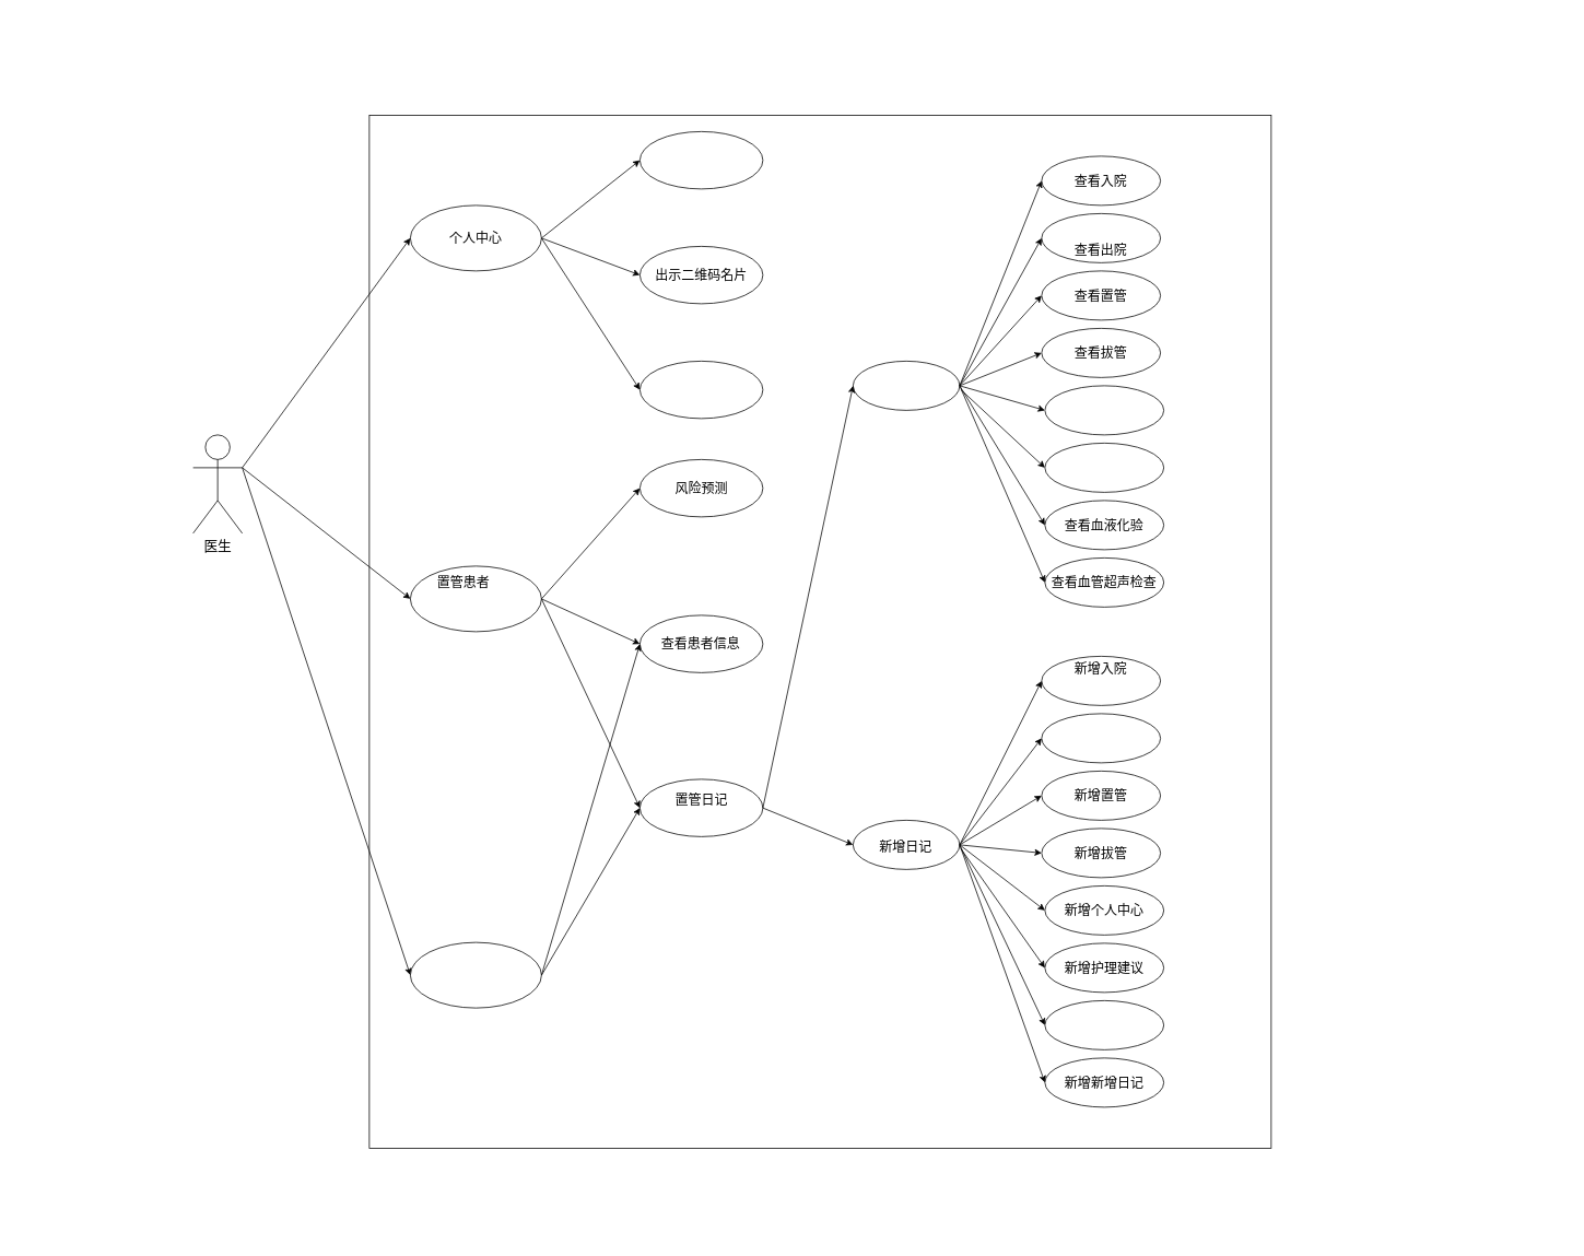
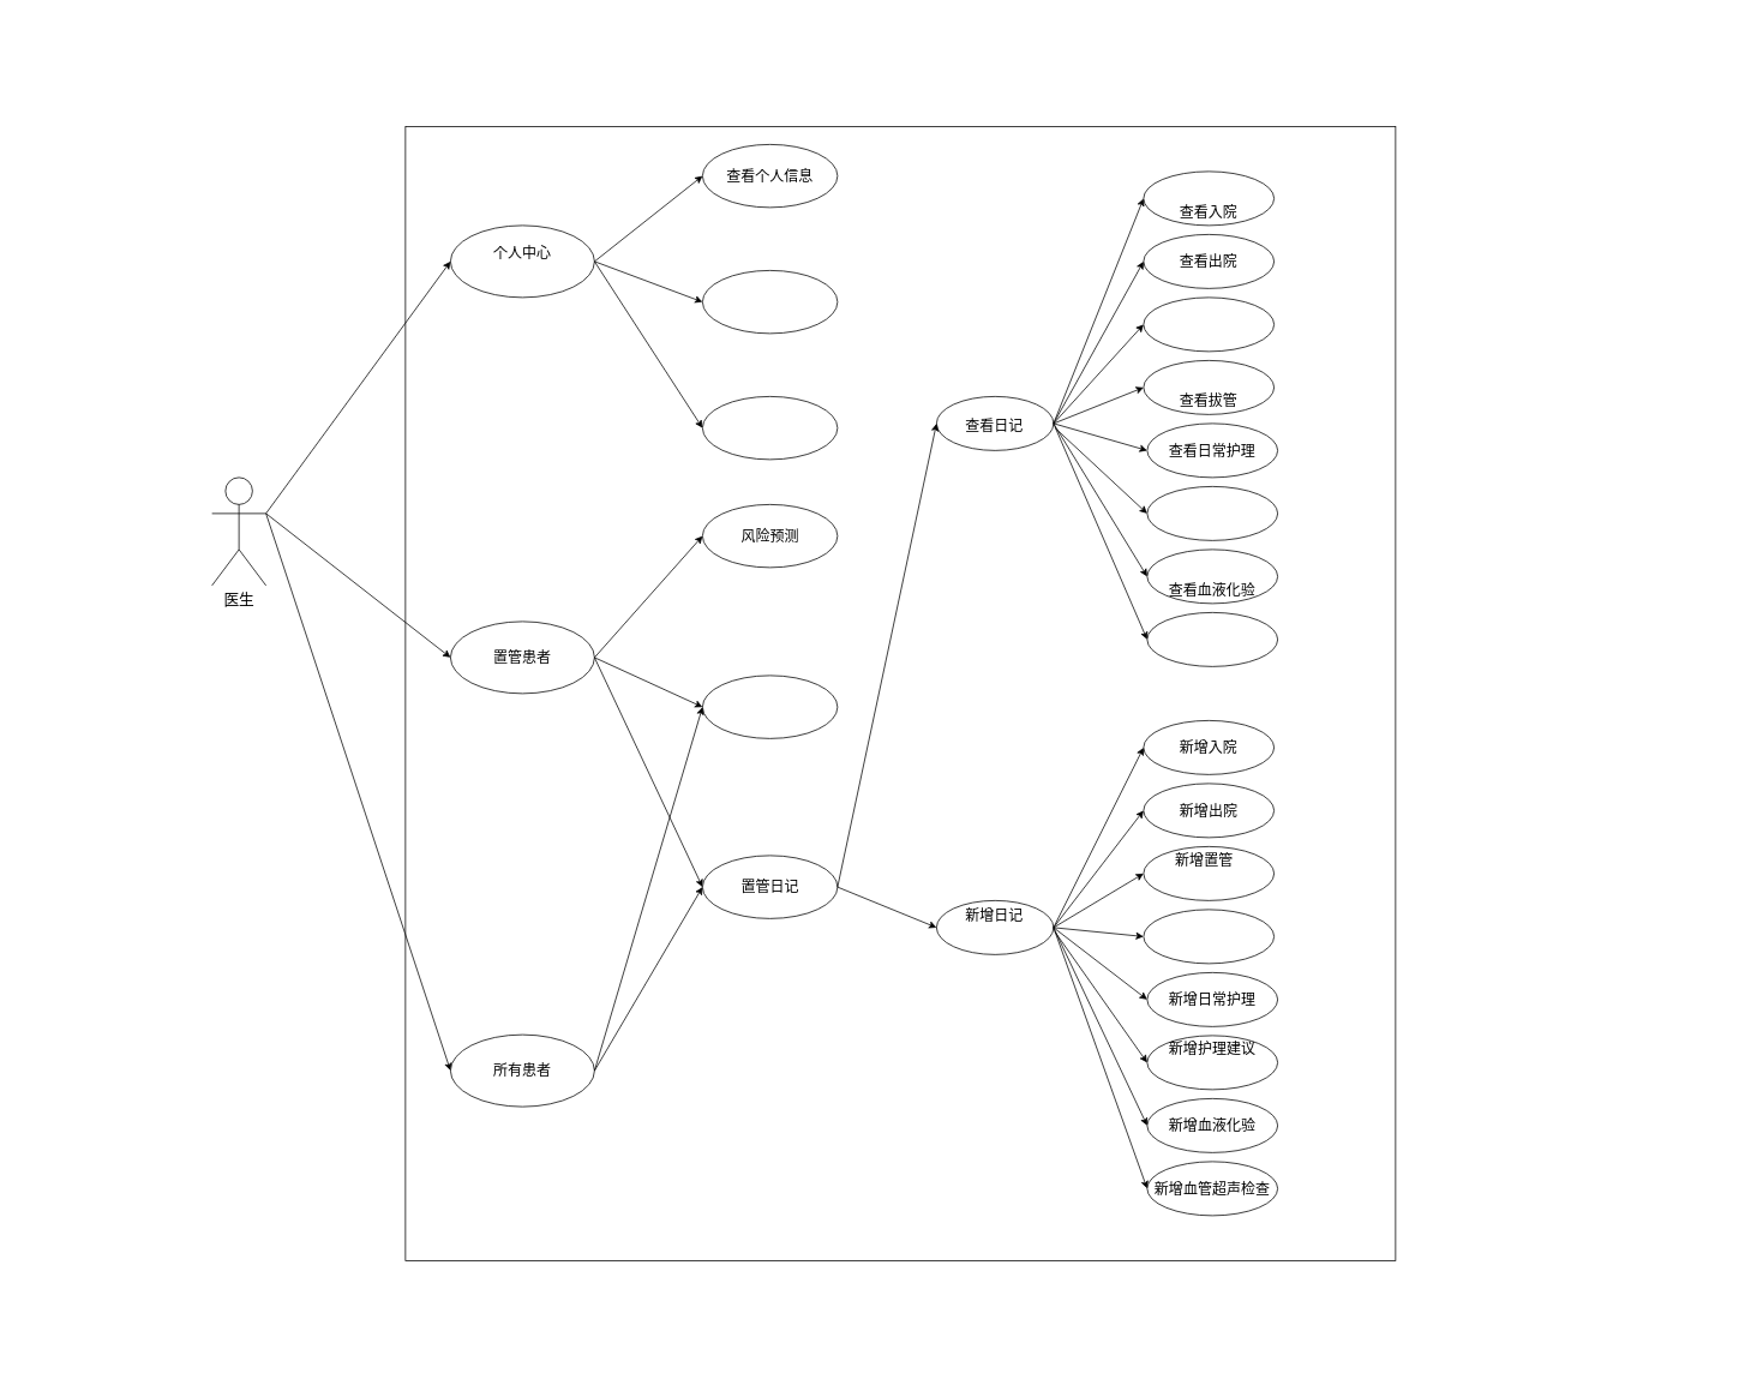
+ <mxCell id="105" value="&lt;span style=&quot;font-size: 16px;&quot;&gt;查看个人信息&lt;/span&gt;" style="text;html=1;align=center;verticalAlign=middle;whiteSpace=wrap;rounded=0;" vertex="1" parent="103"><mxGeometry x="25.781" y="21.875" width="98.438" height="26.25" as="geometry" /></mxCell>
- <mxCell id="27" value="&lt;span style=&quot;font-size: 16px;&quot;&gt;查看入院&lt;/span&gt;" style="text;html=1;align=center;verticalAlign=middle;whiteSpace=wrap;rounded=0;" parent="25" vertex="1"><mxGeometry x="7.02" y="18.75" width="130.96" height="22.5" as="geometry" /></mxCell>
+ <mxCell id="27" value="&lt;span style=&quot;font-size: 16px;&quot;&gt;查看入院&lt;/span&gt;" style="text;html=1;align=center;verticalAlign=middle;whiteSpace=wrap;rounded=0;" parent="25" vertex="1"><mxGeometry x="7.02" y="33.75" width="130.96" height="22.5" as="geometry" /></mxCell>
- <mxCell id="101" value="&lt;span style=&quot;font-size: 16px;&quot;&gt;个人中心&lt;/span&gt;" style="text;html=1;align=center;verticalAlign=middle;whiteSpace=wrap;rounded=0;" vertex="1" parent="99"><mxGeometry x="35" y="25" width="90" height="30" as="geometry" /></mxCell>
+ <mxCell id="101" value="&lt;span style=&quot;font-size: 16px;&quot;&gt;个人中心&lt;/span&gt;" style="text;html=1;align=center;verticalAlign=middle;whiteSpace=wrap;rounded=0;" vertex="1" parent="99"><mxGeometry x="35" y="15" width="90" height="30" as="geometry" /></mxCell>
- <mxCell id="31" value="&lt;span style=&quot;font-size: 16px;&quot;&gt;查看出院&lt;/span&gt;" style="text;html=1;align=center;verticalAlign=middle;whiteSpace=wrap;rounded=0;" parent="29" vertex="1"><mxGeometry x="7.02" y="33.75" width="130.96" height="22.5" as="geometry" /></mxCell>
+ <mxCell id="31" value="&lt;span style=&quot;font-size: 16px;&quot;&gt;查看出院&lt;/span&gt;" style="text;html=1;align=center;verticalAlign=middle;whiteSpace=wrap;rounded=0;" parent="29" vertex="1"><mxGeometry x="7.02" y="18.75" width="130.96" height="22.5" as="geometry" /></mxCell>
- <mxCell id="110" value="&lt;span style=&quot;font-size: 16px;&quot;&gt;出示二维码名片&lt;/span&gt;" style="text;html=1;align=center;verticalAlign=middle;whiteSpace=wrap;rounded=0;" vertex="1" parent="108"><mxGeometry x="5" y="21.88" width="140" height="26.25" as="geometry" /></mxCell>
- <mxCell id="35" value="&lt;span style=&quot;font-size: 16px;&quot;&gt;查看置管&lt;/span&gt;" style="text;html=1;align=center;verticalAlign=middle;whiteSpace=wrap;rounded=0;" parent="33" vertex="1"><mxGeometry x="7.02" y="18.75" width="130.96" height="22.5" as="geometry" /></mxCell>
- <mxCell id="39" value="&lt;span style=&quot;font-size: 16px;&quot;&gt;查看拔管&lt;/span&gt;" style="text;html=1;align=center;verticalAlign=middle;whiteSpace=wrap;rounded=0;" parent="37" vertex="1"><mxGeometry x="7.02" y="18.75" width="130.96" height="22.5" as="geometry" /></mxCell>
+ <mxCell id="39" value="&lt;span style=&quot;font-size: 16px;&quot;&gt;查看拔管&lt;/span&gt;" style="text;html=1;align=center;verticalAlign=middle;whiteSpace=wrap;rounded=0;" parent="37" vertex="1"><mxGeometry x="7.02" y="33.75" width="130.96" height="22.5" as="geometry" /></mxCell>
+ <mxCell id="23" value="&lt;span style=&quot;font-size: 16px;&quot;&gt;查看日记&lt;/span&gt;" style="text;html=1;align=center;verticalAlign=middle;whiteSpace=wrap;rounded=0;" parent="21" vertex="1"><mxGeometry x="28.438" y="21" width="73.125" height="22.5" as="geometry" /></mxCell>
+ <mxCell id="43" value="&lt;span style=&quot;font-size: 16px;&quot;&gt;查看日常护理&lt;/span&gt;" style="text;html=1;align=center;verticalAlign=middle;whiteSpace=wrap;rounded=0;" parent="41" vertex="1"><mxGeometry x="7.02" y="18.75" width="130.96" height="22.5" as="geometry" /></mxCell>
- <mxCell id="50" value="&lt;span style=&quot;font-size: 16px;&quot;&gt;查看血液化验&lt;/span&gt;" style="text;html=1;align=center;verticalAlign=middle;whiteSpace=wrap;rounded=0;" parent="48" vertex="1"><mxGeometry x="7.02" y="18.75" width="130.96" height="22.5" as="geometry" /></mxCell>
+ <mxCell id="50" value="&lt;span style=&quot;font-size: 16px;&quot;&gt;查看血液化验&lt;/span&gt;" style="text;html=1;align=center;verticalAlign=middle;whiteSpace=wrap;rounded=0;" parent="48" vertex="1"><mxGeometry x="7.02" y="33.75" width="130.96" height="22.5" as="geometry" /></mxCell>
- <mxCell id="8" value="&lt;span style=&quot;font-size: 16px;&quot;&gt;置管患者&lt;/span&gt;" style="text;html=1;align=center;verticalAlign=middle;whiteSpace=wrap;rounded=0;" parent="6" vertex="1"><mxGeometry x="20" y="5" width="90" height="30" as="geometry" /></mxCell>
+ <mxCell id="8" value="&lt;span style=&quot;font-size: 16px;&quot;&gt;置管患者&lt;/span&gt;" style="text;html=1;align=center;verticalAlign=middle;whiteSpace=wrap;rounded=0;" parent="6" vertex="1"><mxGeometry x="35" y="25" width="90" height="30" as="geometry" /></mxCell>
- <mxCell id="54" value="&lt;span style=&quot;font-size: 16px;&quot;&gt;查看血管超声检查&lt;/span&gt;" style="text;html=1;align=center;verticalAlign=middle;whiteSpace=wrap;rounded=0;" parent="52" vertex="1"><mxGeometry x="7.02" y="18.75" width="130.96" height="22.5" as="geometry" /></mxCell>
- <mxCell id="12" value="&lt;span style=&quot;font-size: 16px;&quot;&gt;查看患者信息&lt;/span&gt;" style="text;html=1;align=center;verticalAlign=middle;whiteSpace=wrap;rounded=0;" parent="10" vertex="1"><mxGeometry x="17.308" y="21.875" width="115.385" height="26.25" as="geometry" /></mxCell>
- <mxCell id="61" value="&lt;span style=&quot;font-size: 16px;&quot;&gt;新增入院&lt;/span&gt;" style="text;html=1;align=center;verticalAlign=middle;whiteSpace=wrap;rounded=0;" parent="59" vertex="1"><mxGeometry x="7.02" y="3.75" width="130.96" height="22.5" as="geometry" /></mxCell>
+ <mxCell id="61" value="&lt;span style=&quot;font-size: 16px;&quot;&gt;新增入院&lt;/span&gt;" style="text;html=1;align=center;verticalAlign=middle;whiteSpace=wrap;rounded=0;" parent="59" vertex="1"><mxGeometry x="7.02" y="18.75" width="130.96" height="22.5" as="geometry" /></mxCell>
+ <mxCell id="65" value="&lt;span style=&quot;font-size: 16px;&quot;&gt;新增&lt;/span&gt;&lt;span style=&quot;font-size: 16px;&quot;&gt;出院&lt;/span&gt;" style="text;html=1;align=center;verticalAlign=middle;whiteSpace=wrap;rounded=0;" parent="63" vertex="1"><mxGeometry x="7.02" y="18.75" width="130.96" height="22.5" as="geometry" /></mxCell>
- <mxCell id="69" value="&lt;span style=&quot;font-size: 16px;&quot;&gt;新增&lt;/span&gt;&lt;span style=&quot;font-size: 16px;&quot;&gt;置管&lt;/span&gt;" style="text;html=1;align=center;verticalAlign=middle;whiteSpace=wrap;rounded=0;" parent="67" vertex="1"><mxGeometry x="7.02" y="18.75" width="130.96" height="22.5" as="geometry" /></mxCell>
+ <mxCell id="69" value="&lt;span style=&quot;font-size: 16px;&quot;&gt;新增&lt;/span&gt;&lt;span style=&quot;font-size: 16px;&quot;&gt;置管&lt;/span&gt;" style="text;html=1;align=center;verticalAlign=middle;whiteSpace=wrap;rounded=0;" parent="67" vertex="1"><mxGeometry x="2.02" y="3.75" width="130.96" height="22.5" as="geometry" /></mxCell>
- <mxCell id="16" value="&lt;span style=&quot;font-size: 16px;&quot;&gt;置管日记&lt;/span&gt;" style="text;html=1;align=center;verticalAlign=middle;whiteSpace=wrap;rounded=0;" parent="14" vertex="1"><mxGeometry x="8.654" y="11.875" width="132.692" height="26.25" as="geometry" /></mxCell>
+ <mxCell id="16" value="&lt;span style=&quot;font-size: 16px;&quot;&gt;置管日记&lt;/span&gt;" style="text;html=1;align=center;verticalAlign=middle;whiteSpace=wrap;rounded=0;" parent="14" vertex="1"><mxGeometry x="8.654" y="21.875" width="132.692" height="26.25" as="geometry" /></mxCell>
- <mxCell id="57" value="&lt;span style=&quot;font-size: 16px;&quot;&gt;新增日记&lt;/span&gt;" style="text;html=1;align=center;verticalAlign=middle;whiteSpace=wrap;rounded=0;" parent="55" vertex="1"><mxGeometry x="28.438" y="21" width="73.125" height="22.5" as="geometry" /></mxCell>
+ <mxCell id="57" value="&lt;span style=&quot;font-size: 16px;&quot;&gt;新增日记&lt;/span&gt;" style="text;html=1;align=center;verticalAlign=middle;whiteSpace=wrap;rounded=0;" parent="55" vertex="1"><mxGeometry x="28.438" y="6" width="73.125" height="22.5" as="geometry" /></mxCell>
- <mxCell id="73" value="&lt;span style=&quot;font-size: 16px;&quot;&gt;新增&lt;/span&gt;&lt;span style=&quot;font-size: 16px;&quot;&gt;拔管&lt;/span&gt;" style="text;html=1;align=center;verticalAlign=middle;whiteSpace=wrap;rounded=0;" parent="71" vertex="1"><mxGeometry x="7.02" y="18.75" width="130.96" height="22.5" as="geometry" /></mxCell>
- <mxCell id="77" value="&lt;span style=&quot;font-size: 16px;&quot;&gt;新增&lt;/span&gt;&lt;span style=&quot;font-size: 16px;&quot;&gt;个人中心&lt;/span&gt;" style="text;html=1;align=center;verticalAlign=middle;whiteSpace=wrap;rounded=0;" parent="75" vertex="1"><mxGeometry x="7.02" y="18.75" width="130.96" height="22.5" as="geometry" /></mxCell>
+ <mxCell id="77" value="&lt;span style=&quot;font-size: 16px;&quot;&gt;新增&lt;/span&gt;&lt;span style=&quot;font-size: 16px;&quot;&gt;日常护理&lt;/span&gt;" style="text;html=1;align=center;verticalAlign=middle;whiteSpace=wrap;rounded=0;" parent="75" vertex="1"><mxGeometry x="7.02" y="18.75" width="130.96" height="22.5" as="geometry" /></mxCell>
- <mxCell id="81" value="&lt;span style=&quot;font-size: 16px;&quot;&gt;新增&lt;/span&gt;&lt;span style=&quot;font-size: 16px;&quot;&gt;护理建议&lt;/span&gt;" style="text;html=1;align=center;verticalAlign=middle;whiteSpace=wrap;rounded=0;" parent="79" vertex="1"><mxGeometry x="7.02" y="18.75" width="130.96" height="22.5" as="geometry" /></mxCell>
+ <mxCell id="81" value="&lt;span style=&quot;font-size: 16px;&quot;&gt;新增&lt;/span&gt;&lt;span style=&quot;font-size: 16px;&quot;&gt;护理建议&lt;/span&gt;" style="text;html=1;align=center;verticalAlign=middle;whiteSpace=wrap;rounded=0;" parent="79" vertex="1"><mxGeometry x="7.02" y="3.75" width="130.96" height="22.5" as="geometry" /></mxCell>
+ <mxCell id="95" value="&lt;span style=&quot;font-size: 16px;&quot;&gt;所有患者&lt;/span&gt;" style="text;html=1;align=center;verticalAlign=middle;whiteSpace=wrap;rounded=0;" vertex="1" parent="93"><mxGeometry x="35" y="25" width="90" height="30" as="geometry" /></mxCell>
+ <mxCell id="85" value="&lt;span style=&quot;font-size: 16px;&quot;&gt;新增&lt;/span&gt;&lt;span style=&quot;font-size: 16px;&quot;&gt;血液化验&lt;/span&gt;" style="text;html=1;align=center;verticalAlign=middle;whiteSpace=wrap;rounded=0;" parent="83" vertex="1"><mxGeometry x="7.02" y="18.75" width="130.96" height="22.5" as="geometry" /></mxCell>
- <mxCell id="89" value="&lt;span style=&quot;font-size: 16px;&quot;&gt;新增&lt;/span&gt;&lt;span style=&quot;font-size: 16px;&quot;&gt;新增日记&lt;/span&gt;" style="text;html=1;align=center;verticalAlign=middle;whiteSpace=wrap;rounded=0;" parent="87" vertex="1"><mxGeometry x="7.02" y="18.75" width="130.96" height="22.5" as="geometry" /></mxCell>
+ <mxCell id="89" value="&lt;span style=&quot;font-size: 16px;&quot;&gt;新增&lt;/span&gt;&lt;span style=&quot;font-size: 16px;&quot;&gt;血管超声检查&lt;/span&gt;" style="text;html=1;align=center;verticalAlign=middle;whiteSpace=wrap;rounded=0;" parent="87" vertex="1"><mxGeometry x="7.02" y="18.75" width="130.96" height="22.5" as="geometry" /></mxCell>
